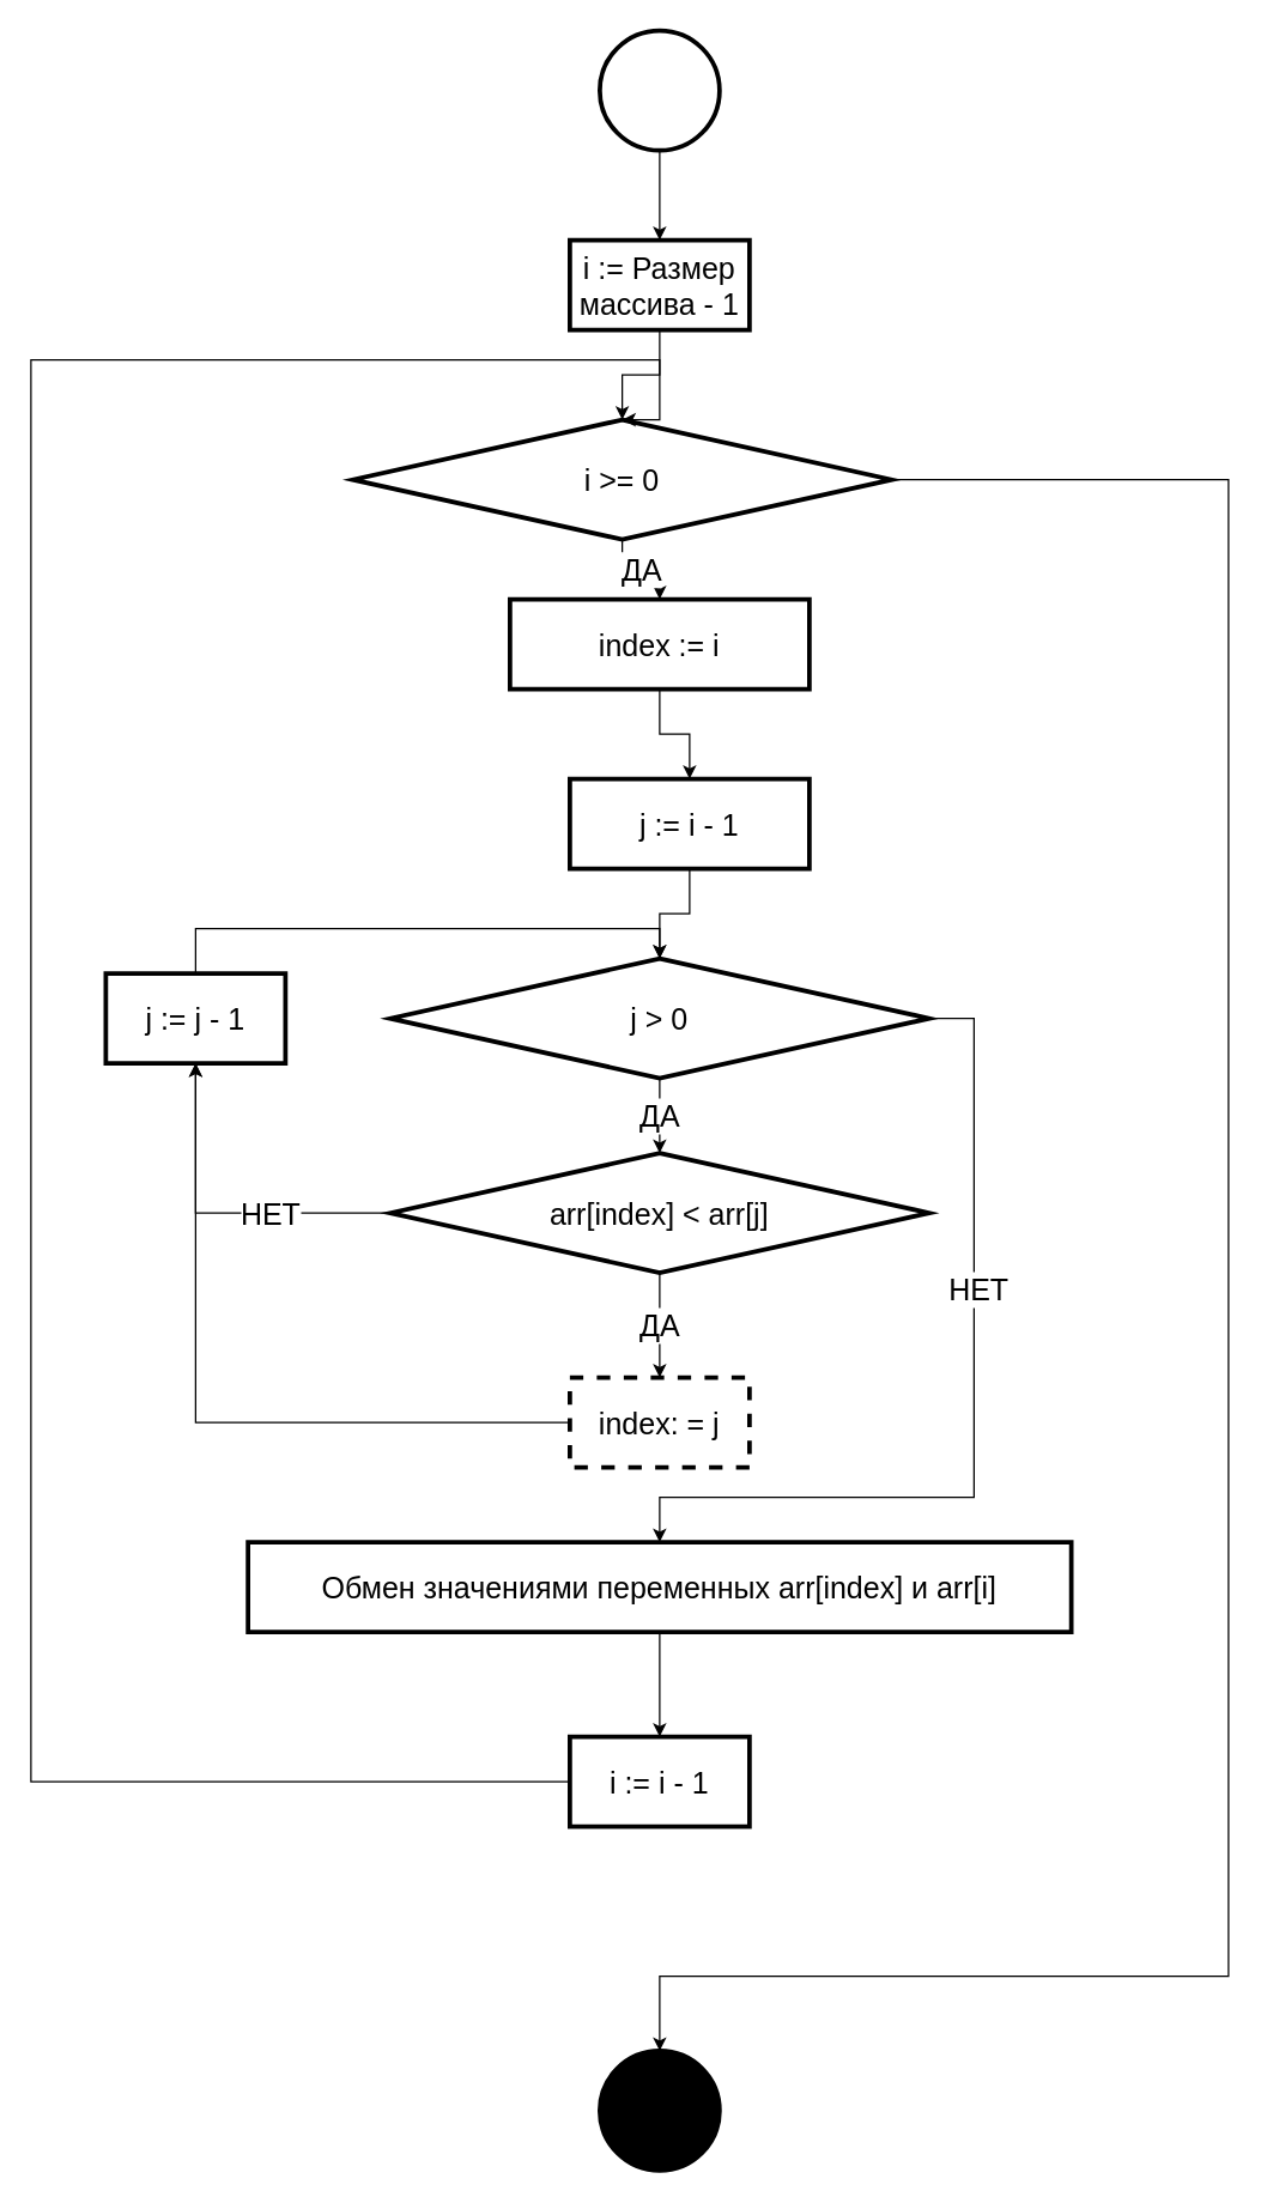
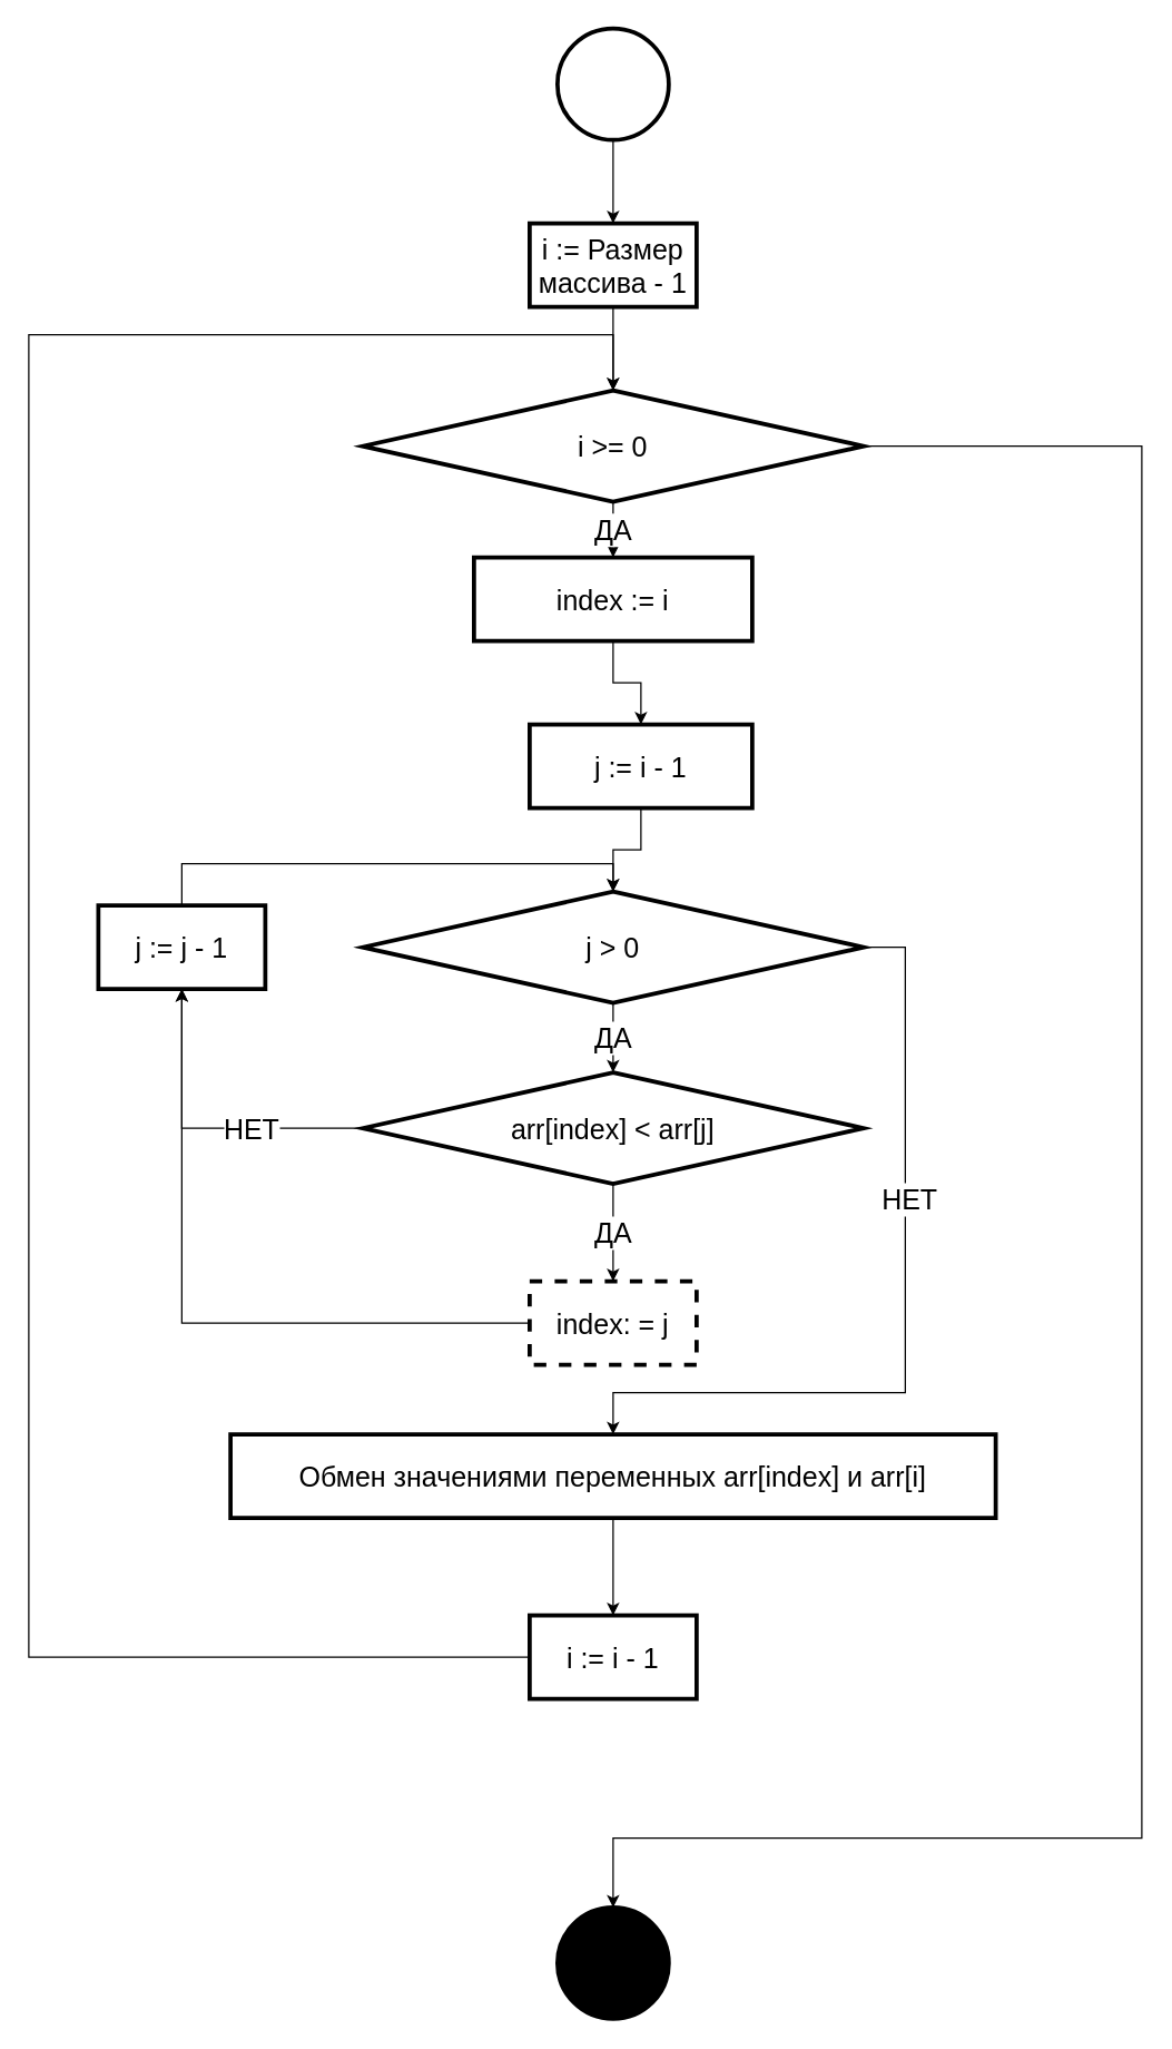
- <mxCell id="6" value="&lt;font style=&quot;font-size: 20px&quot;&gt;i &amp;gt;= 0&lt;/font&gt;" style="rhombus;whiteSpace=wrap;html=1;strokeWidth=3;" vertex="1" parent="1"><mxGeometry x="235" y="280" width="360" height="80" as="geometry" /></mxCell>
+ <mxCell id="6" value="&lt;font style=&quot;font-size: 20px&quot;&gt;i &amp;gt;= 0&lt;/font&gt;" style="rhombus;whiteSpace=wrap;html=1;strokeWidth=3;" vertex="1" parent="1"><mxGeometry x="260" y="280" width="360" height="80" as="geometry" /></mxCell>
